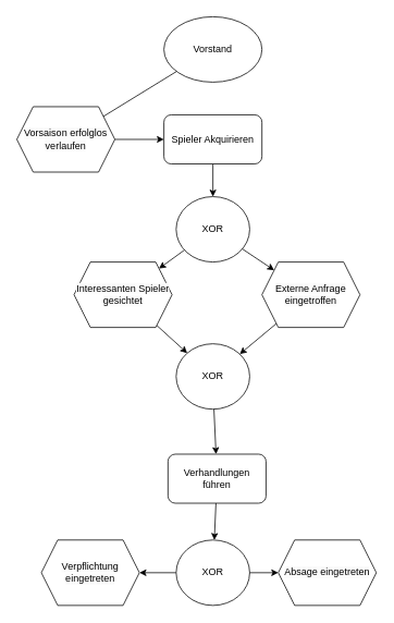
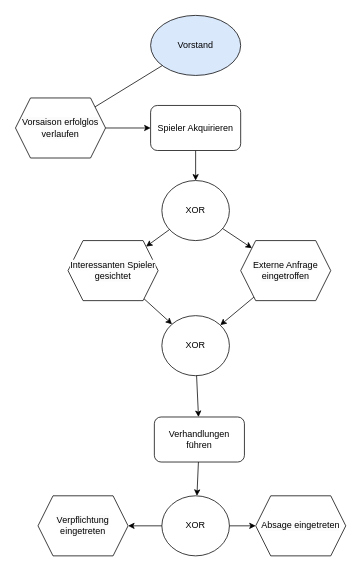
- <mxCell id="2" value="Vorstand" style="ellipse;whiteSpace=wrap;html=1;" vertex="1" parent="1"><mxGeometry x="200" width="120" height="80" as="geometry" y="20" /></mxCell>
+ <mxCell id="2" value="Vorstand" style="ellipse;whiteSpace=wrap;html=1;fillColor=#dae8fc;" vertex="1" parent="1"><mxGeometry x="200" width="120" height="80" as="geometry" y="20" /></mxCell>
